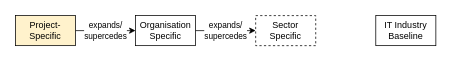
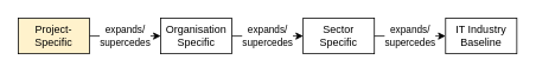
- <mxCell id="5" value="Sector Specific" style="rounded=0;whiteSpace=wrap;html=1;dashed=1;" vertex="1" parent="1"><mxGeometry x="340" y="20" width="80" height="40" as="geometry" /></mxCell>
+ <mxCell id="5" value="Sector Specific" style="rounded=0;whiteSpace=wrap;html=1;" vertex="1" parent="1"><mxGeometry x="340" y="20" width="80" height="40" as="geometry" /></mxCell>
+ <mxCell id="8" value="expands/&lt;br&gt;supercedes" style="edgeStyle=orthogonalEdgeStyle;rounded=0;orthogonalLoop=1;jettySize=auto;html=1;entryX=0;entryY=0.5;entryDx=0;entryDy=0;horizontal=1;exitX=1;exitY=0.5;exitDx=0;exitDy=0;" edge="1" parent="1" source="5" target="6"><mxGeometry relative="1" as="geometry"><mxPoint x="300" y="90" as="sourcePoint" /><mxPoint x="360" y="90" as="targetPoint" /></mxGeometry></mxCell>
